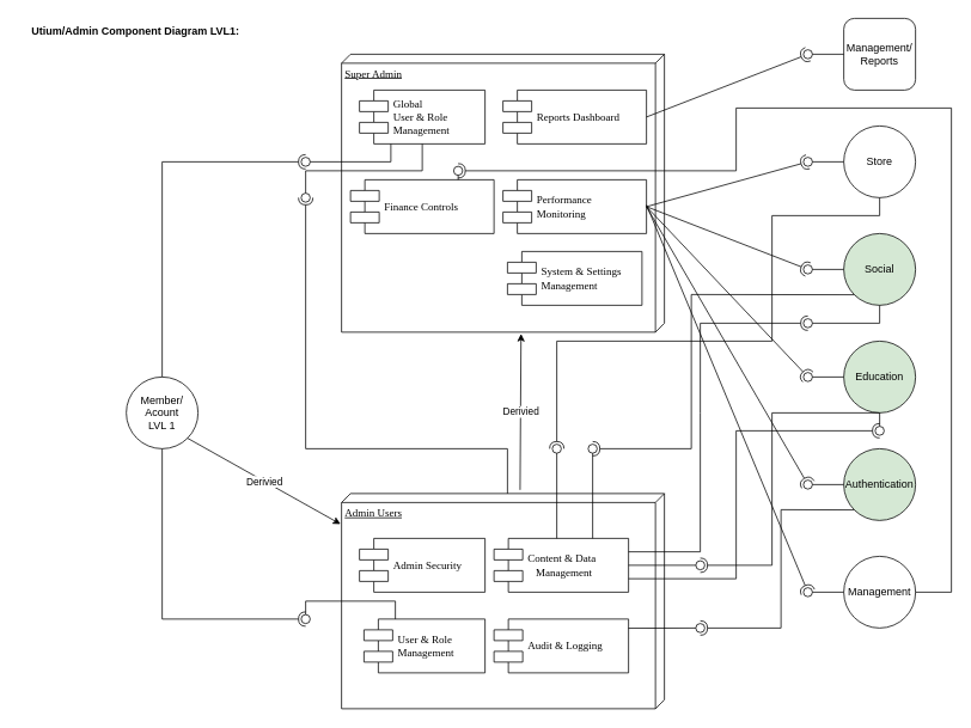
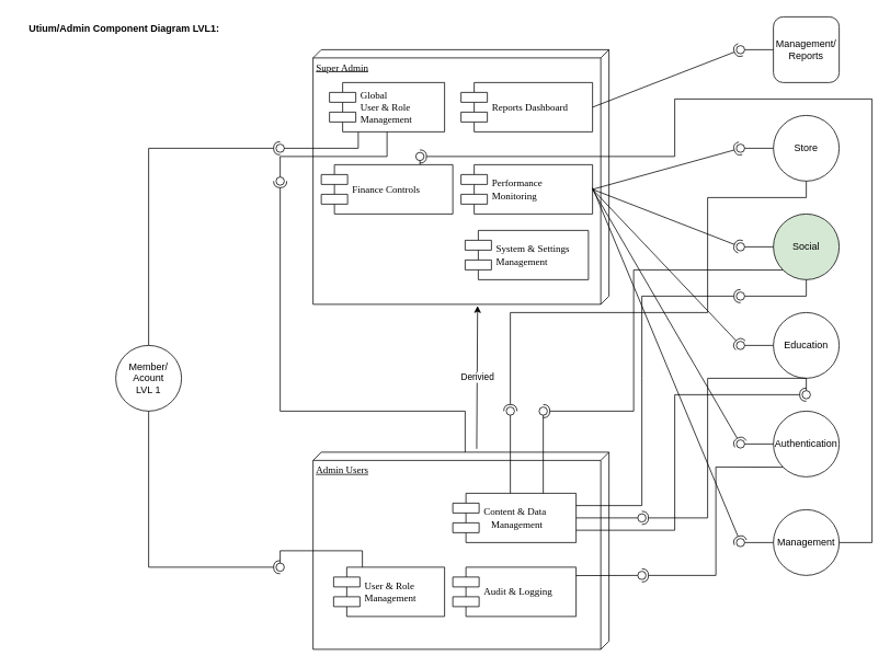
- <mxCell id="25" value="Education" style="ellipse;whiteSpace=wrap;html=1;aspect=fixed;fillColor=#d5e8d4;" parent="1" vertex="1"><mxGeometry x="940" y="380" width="80" height="80" as="geometry" /></mxCell>
+ <mxCell id="25" value="Education" style="ellipse;whiteSpace=wrap;html=1;aspect=fixed;" parent="1" vertex="1"><mxGeometry x="940" y="380" width="80" height="80" as="geometry" /></mxCell>
- <mxCell id="70" value="" style="endArrow=classic;html=1;rounded=0;exitX=1;exitY=1;exitDx=0;exitDy=0;entryX=0.142;entryY=1.003;entryDx=0;entryDy=0;entryPerimeter=0;" edge="1" parent="1" source="13" target="2"><mxGeometry relative="1" as="geometry"><mxPoint x="520" y="560" as="sourcePoint" /><mxPoint x="620" y="560" as="targetPoint" /></mxGeometry></mxCell>
- <mxCell id="71" value="Derivied" style="edgeLabel;resizable=0;html=1;;align=center;verticalAlign=middle;" connectable="0" vertex="1" parent="70"><mxGeometry relative="1" as="geometry" /></mxCell>
- <mxCell id="26" value="Authentication" style="ellipse;whiteSpace=wrap;html=1;aspect=fixed;fillColor=#d5e8d4;" parent="1" vertex="1"><mxGeometry x="940" y="500" width="80" height="80" as="geometry" /></mxCell>
+ <mxCell id="26" value="Authentication" style="ellipse;whiteSpace=wrap;html=1;aspect=fixed;" parent="1" vertex="1"><mxGeometry x="940" y="500" width="80" height="80" as="geometry" /></mxCell>
- <mxCell id="3" value="Admin Security" style="shape=component;align=left;spacingLeft=36;rounded=0;shadow=0;comic=0;labelBackgroundColor=none;strokeWidth=1;fontFamily=Verdana;fontSize=12;html=1;" parent="1" vertex="1"><mxGeometry x="400" y="600" width="140" height="60" as="geometry" /></mxCell>
